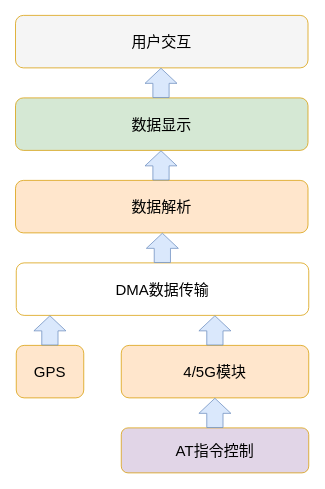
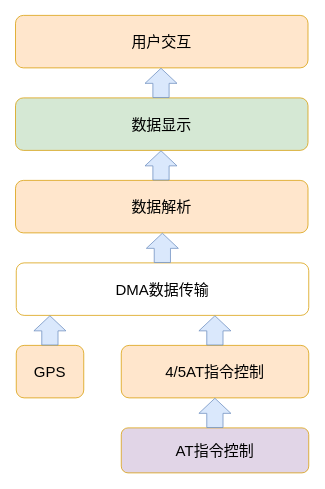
- <mxCell id="8" value="用户交互" style="whiteSpace=wrap;html=1;fontSize=20;fillColor=#f5f5f5;strokeColor=#d79b00;rounded=1;" vertex="1" parent="1"><mxGeometry x="20" y="20" width="390" height="70" as="geometry" /></mxCell>
+ <mxCell id="8" value="用户交互" style="whiteSpace=wrap;html=1;fontSize=20;fillColor=#ffe6cc;strokeColor=#d79b00;rounded=1;" vertex="1" parent="1"><mxGeometry x="20" y="20" width="390" height="70" as="geometry" /></mxCell>
- <mxCell id="5" value="&lt;font style=&quot;font-size: 20px;&quot;&gt;4/5G模块&lt;br&gt;&lt;/font&gt;" style="rounded=1;whiteSpace=wrap;html=1;fillColor=#ffe6cc;strokeColor=#d79b00;" vertex="1" parent="1"><mxGeometry x="161" y="460" width="250" height="70" as="geometry" /></mxCell>
+ <mxCell id="5" value="&lt;font style=&quot;font-size: 20px;&quot;&gt;4/5AT指令控制&lt;br&gt;&lt;/font&gt;" style="rounded=1;whiteSpace=wrap;html=1;fillColor=#ffe6cc;strokeColor=#d79b00;" vertex="1" parent="1"><mxGeometry x="161" y="460" width="250" height="70" as="geometry" /></mxCell>
